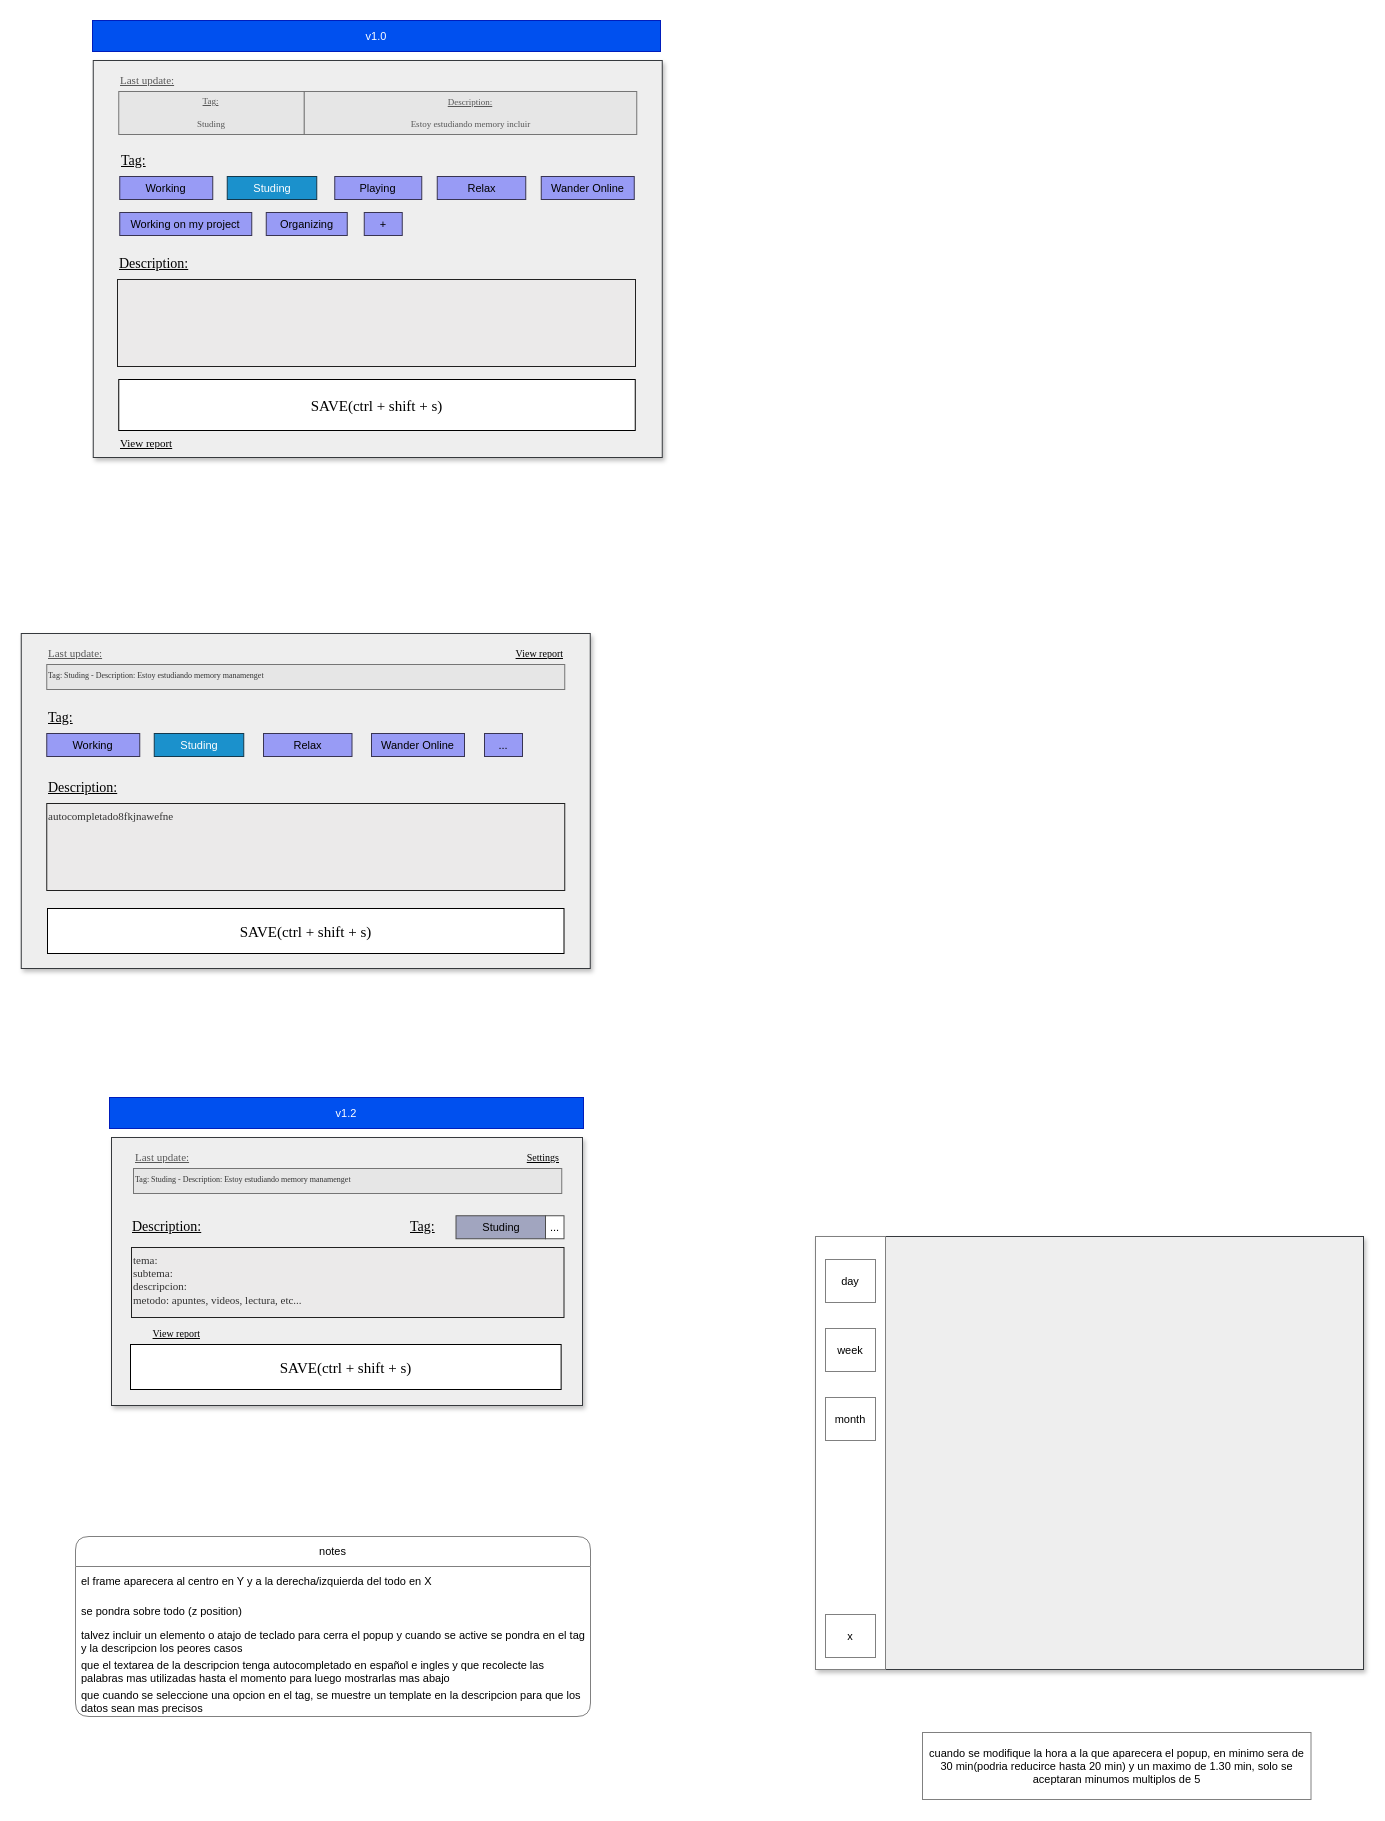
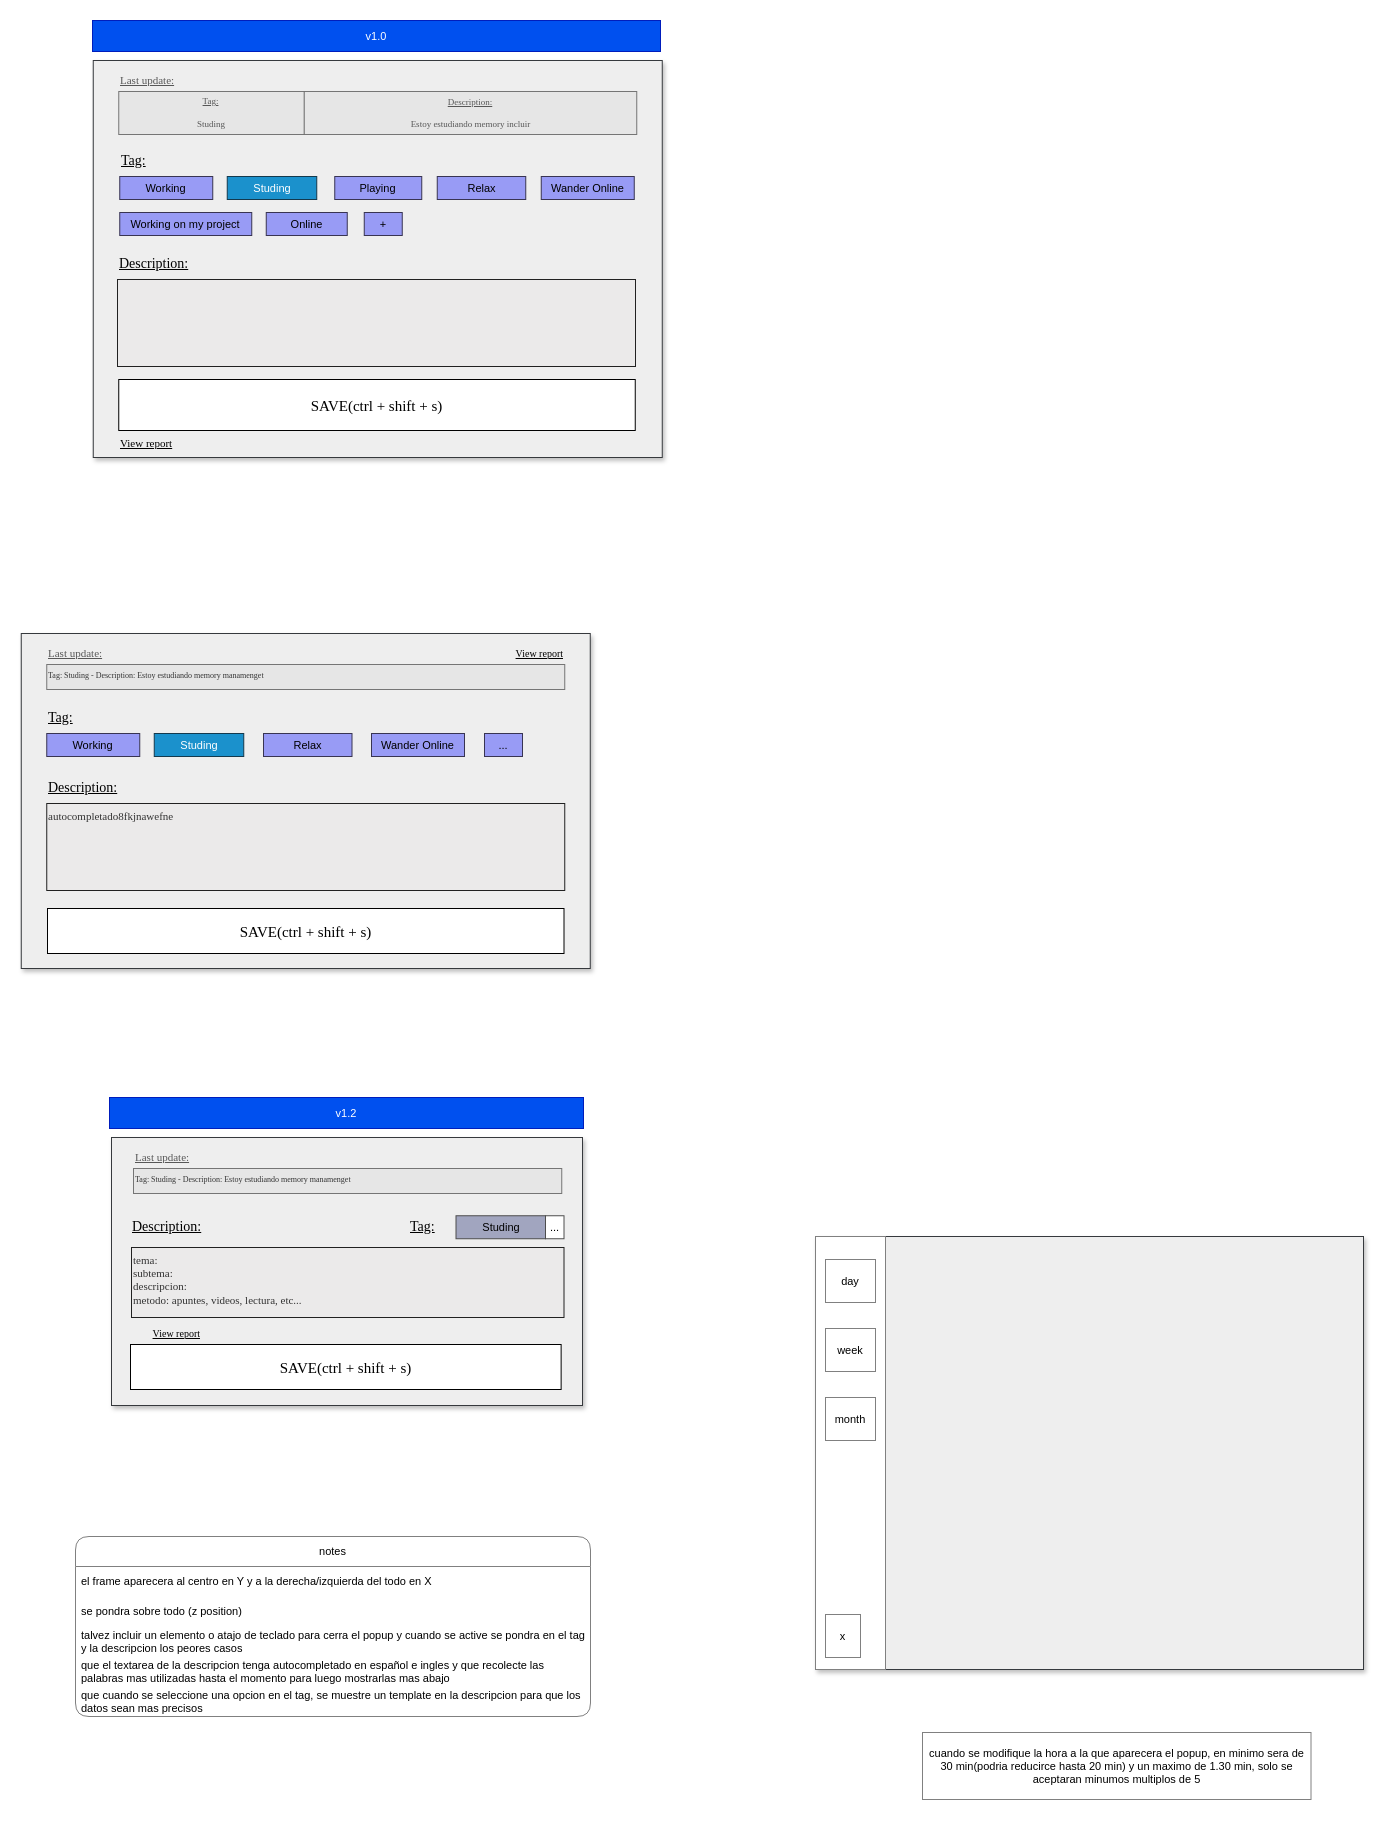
- <mxCell id="23" value="Organizing" style="rounded=1;whiteSpace=wrap;html=1;shadow=0;strokeColor=#383452;fontFamily=Helvetica;fontSize=11;fillColor=#989BF5;arcSize=0;" vertex="1" parent="15"><mxGeometry x="146.5" y="66" width="81" height="23" as="geometry" /></mxCell>
+ <mxCell id="23" value="Online" style="rounded=1;whiteSpace=wrap;html=1;shadow=0;strokeColor=#383452;fontFamily=Helvetica;fontSize=11;fillColor=#989BF5;arcSize=0;" vertex="1" parent="15"><mxGeometry x="146.5" y="66" width="81" height="23" as="geometry" /></mxCell>
- <mxCell id="55" value="Settings" style="text;html=1;strokeColor=none;fillColor=none;align=right;verticalAlign=middle;whiteSpace=wrap;rounded=0;fontSize=10;fontFamily=Lucida Console;fontColor=#000000;fontStyle=4" vertex="1" parent="52"><mxGeometry x="371" width="57.25" height="22" as="geometry" /></mxCell>
- <mxCell id="68" value="x" style="rounded=0;whiteSpace=wrap;html=1;shadow=0;strokeColor=#808080;fontFamily=Helvetica;fontSize=11;fontColor=default;fillColor=default;" vertex="1" parent="1"><mxGeometry x="825" y="1614" width="50" height="43" as="geometry" /></mxCell>
+ <mxCell id="68" value="x" style="rounded=0;whiteSpace=wrap;html=1;shadow=0;strokeColor=#808080;fontFamily=Helvetica;fontSize=11;fontColor=default;fillColor=default;" vertex="1" parent="1"><mxGeometry x="825" y="1614" width="35" height="43" as="geometry" /></mxCell>
